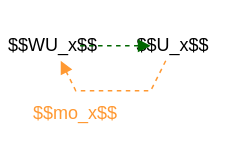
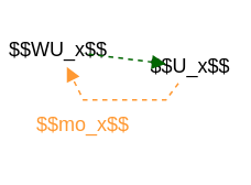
- <mxCell id="3" value="$$U_x$$" style="text;html=1;strokeColor=none;fillColor=none;align=center;verticalAlign=middle;whiteSpace=wrap;rounded=0;" vertex="1" parent="1"><mxGeometry x="100" y="20" width="30" height="20" as="geometry" /></mxCell>
+ <mxCell id="3" value="$$U_x$$" style="text;html=1;strokeColor=none;fillColor=none;align=center;verticalAlign=middle;whiteSpace=wrap;rounded=0;" vertex="1" parent="1"><mxGeometry x="100" y="30" width="30" height="20" as="geometry" /></mxCell>
